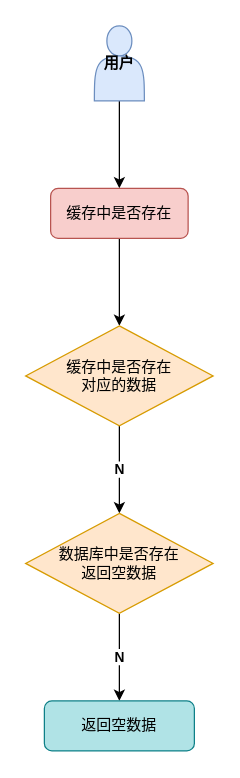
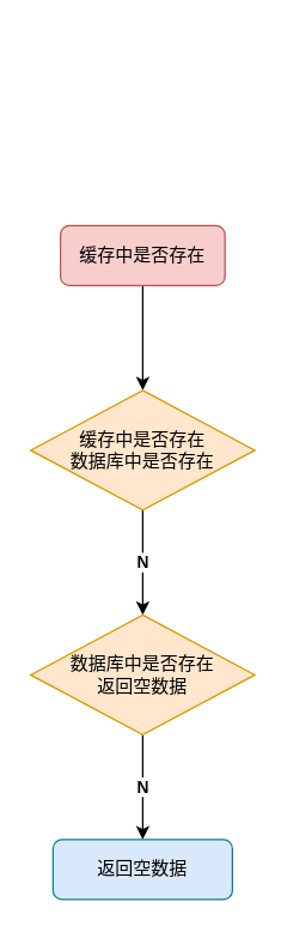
- <mxCell id="3" value="&lt;b&gt;用户&lt;/b&gt;" style="shape=actor;whiteSpace=wrap;html=1;fillColor=#dae8fc;strokeColor=#6c8ebf;" vertex="1" parent="1"><mxGeometry x="75" y="20" width="40" height="60" as="geometry" /></mxCell>
- <mxCell id="2" style="edgeStyle=orthogonalEdgeStyle;rounded=0;orthogonalLoop=1;jettySize=auto;html=1;exitX=0.5;exitY=1;exitDx=0;exitDy=0;entryX=0.5;entryY=0;entryDx=0;entryDy=0;" edge="1" parent="1" source="3" target="5"><mxGeometry relative="1" as="geometry" /></mxCell>
- <mxCell id="7" value="缓存中是否存在&lt;br&gt;对应的数据" style="rhombus;whiteSpace=wrap;html=1;fillColor=#ffe6cc;strokeColor=#d79b00;" vertex="1" parent="1"><mxGeometry x="20" y="260" width="150" height="80" as="geometry" /></mxCell>
+ <mxCell id="7" value="缓存中是否存在&lt;br&gt;数据库中是否存在" style="rhombus;whiteSpace=wrap;html=1;fillColor=#ffe6cc;strokeColor=#d79b00;" vertex="1" parent="1"><mxGeometry x="20" y="260" width="150" height="80" as="geometry" /></mxCell>
- <mxCell id="10" value="返回空数据" style="rounded=1;whiteSpace=wrap;html=1;fillColor=#b0e3e6;strokeColor=#0e8088;" vertex="1" parent="1"><mxGeometry x="35" y="560" width="120" height="40" as="geometry" /></mxCell>
+ <mxCell id="10" value="返回空数据" style="rounded=1;whiteSpace=wrap;html=1;fillColor=#dae8fc;strokeColor=#0e8088;" vertex="1" parent="1"><mxGeometry x="35" y="560" width="120" height="40" as="geometry" /></mxCell>
